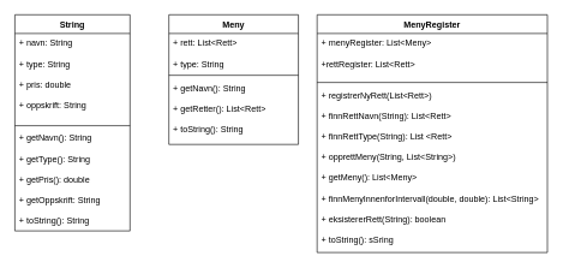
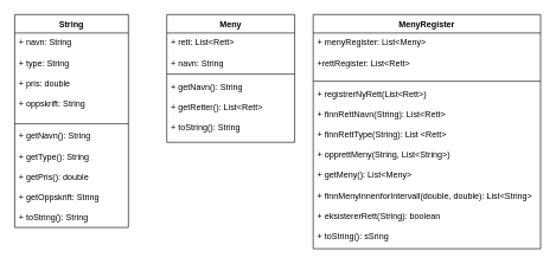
- <mxCell id="3" value="+ rett: List&amp;lt;Rett&amp;gt;&lt;br&gt;&lt;br&gt;+ type: String" style="text;strokeColor=none;fillColor=none;align=left;verticalAlign=top;spacingLeft=4;spacingRight=4;overflow=hidden;rotatable=0;points=[[0,0.5],[1,0.5]];portConstraint=eastwest;whiteSpace=wrap;html=1;" vertex="1" parent="2"><mxGeometry y="26" width="180" height="54" as="geometry" /></mxCell>
+ <mxCell id="3" value="+ rett: List&amp;lt;Rett&amp;gt;&lt;br&gt;&lt;br&gt;+ navn: String" style="text;strokeColor=none;fillColor=none;align=left;verticalAlign=top;spacingLeft=4;spacingRight=4;overflow=hidden;rotatable=0;points=[[0,0.5],[1,0.5]];portConstraint=eastwest;whiteSpace=wrap;html=1;" vertex="1" parent="2"><mxGeometry y="26" width="180" height="54" as="geometry" /></mxCell>
